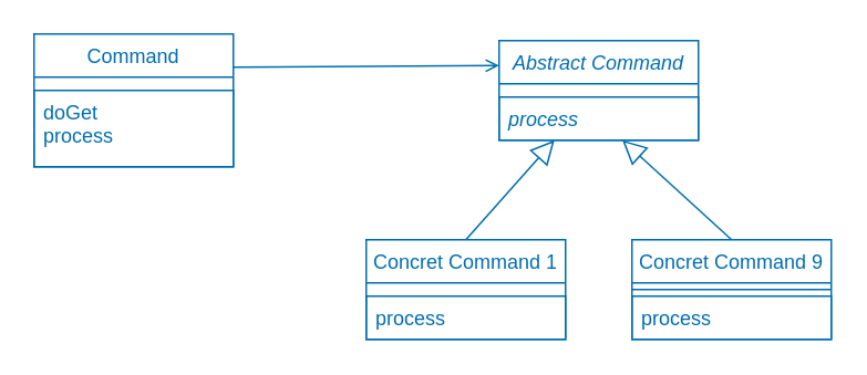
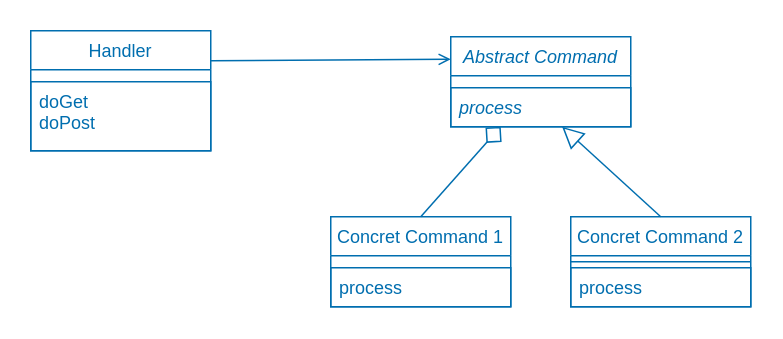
- <mxCell id="2" value="Command" style="swimlane;fontStyle=0;align=center;verticalAlign=top;childLayout=stackLayout;horizontal=1;startSize=26;horizontalStack=0;resizeParent=1;resizeParentMax=0;resizeLast=0;collapsible=1;marginBottom=0;fillColor=none;fontColor=#006EAF;strokeColor=#006EAF;" vertex="1" parent="1"><mxGeometry x="20" y="20" width="120" height="80" as="geometry" /></mxCell>
+ <mxCell id="2" value="Handler" style="swimlane;fontStyle=0;align=center;verticalAlign=top;childLayout=stackLayout;horizontal=1;startSize=26;horizontalStack=0;resizeParent=1;resizeParentMax=0;resizeLast=0;collapsible=1;marginBottom=0;fillColor=none;fontColor=#006EAF;strokeColor=#006EAF;" vertex="1" parent="1"><mxGeometry x="20" y="20" width="120" height="80" as="geometry" /></mxCell>
- <mxCell id="4" value="doGet&#10;process" style="text;strokeColor=#006EAF;fillColor=none;align=left;verticalAlign=top;spacingLeft=4;spacingRight=4;overflow=hidden;rotatable=0;points=[[0,0.5],[1,0.5]];portConstraint=eastwest;fontColor=#006EAF;" vertex="1" parent="2"><mxGeometry y="34" width="120" height="46" as="geometry" /></mxCell>
+ <mxCell id="4" value="doGet&#10;doPost" style="text;strokeColor=#006EAF;fillColor=none;align=left;verticalAlign=top;spacingLeft=4;spacingRight=4;overflow=hidden;rotatable=0;points=[[0,0.5],[1,0.5]];portConstraint=eastwest;fontColor=#006EAF;" vertex="1" parent="2"><mxGeometry y="34" width="120" height="46" as="geometry" /></mxCell>
- <mxCell id="14" value="" style="edgeStyle=none;html=1;endSize=12;endArrow=block;endFill=0;exitX=0.5;exitY=0;exitDx=0;exitDy=0;fontColor=#006EAF;fillColor=#1ba1e2;strokeColor=#006EAF;" edge="1" parent="1" source="8" target="5"><mxGeometry width="160" relative="1" as="geometry"><mxPoint x="160" y="294" as="sourcePoint" /><mxPoint x="320" y="294" as="targetPoint" /></mxGeometry></mxCell>
+ <mxCell id="14" value="" style="edgeStyle=none;html=1;endSize=12;endArrow=diamond;endFill=0;exitX=0.5;exitY=0;exitDx=0;exitDy=0;fontColor=#006EAF;fillColor=#1ba1e2;strokeColor=#006EAF;" edge="1" parent="1" source="8" target="5"><mxGeometry width="160" relative="1" as="geometry"><mxPoint x="160" y="294" as="sourcePoint" /><mxPoint x="320" y="294" as="targetPoint" /></mxGeometry></mxCell>
- <mxCell id="11" value="Concret Command 9" style="swimlane;fontStyle=0;align=center;verticalAlign=top;childLayout=stackLayout;horizontal=1;startSize=26;horizontalStack=0;resizeParent=1;resizeParentMax=0;resizeLast=0;collapsible=1;marginBottom=0;fillColor=none;fontColor=#006EAF;strokeColor=#006EAF;" vertex="1" parent="1"><mxGeometry x="380" y="144" width="120" height="60" as="geometry" /></mxCell>
+ <mxCell id="11" value="Concret Command 2" style="swimlane;fontStyle=0;align=center;verticalAlign=top;childLayout=stackLayout;horizontal=1;startSize=26;horizontalStack=0;resizeParent=1;resizeParentMax=0;resizeLast=0;collapsible=1;marginBottom=0;fillColor=none;fontColor=#006EAF;strokeColor=#006EAF;" vertex="1" parent="1"><mxGeometry x="380" y="144" width="120" height="60" as="geometry" /></mxCell>
